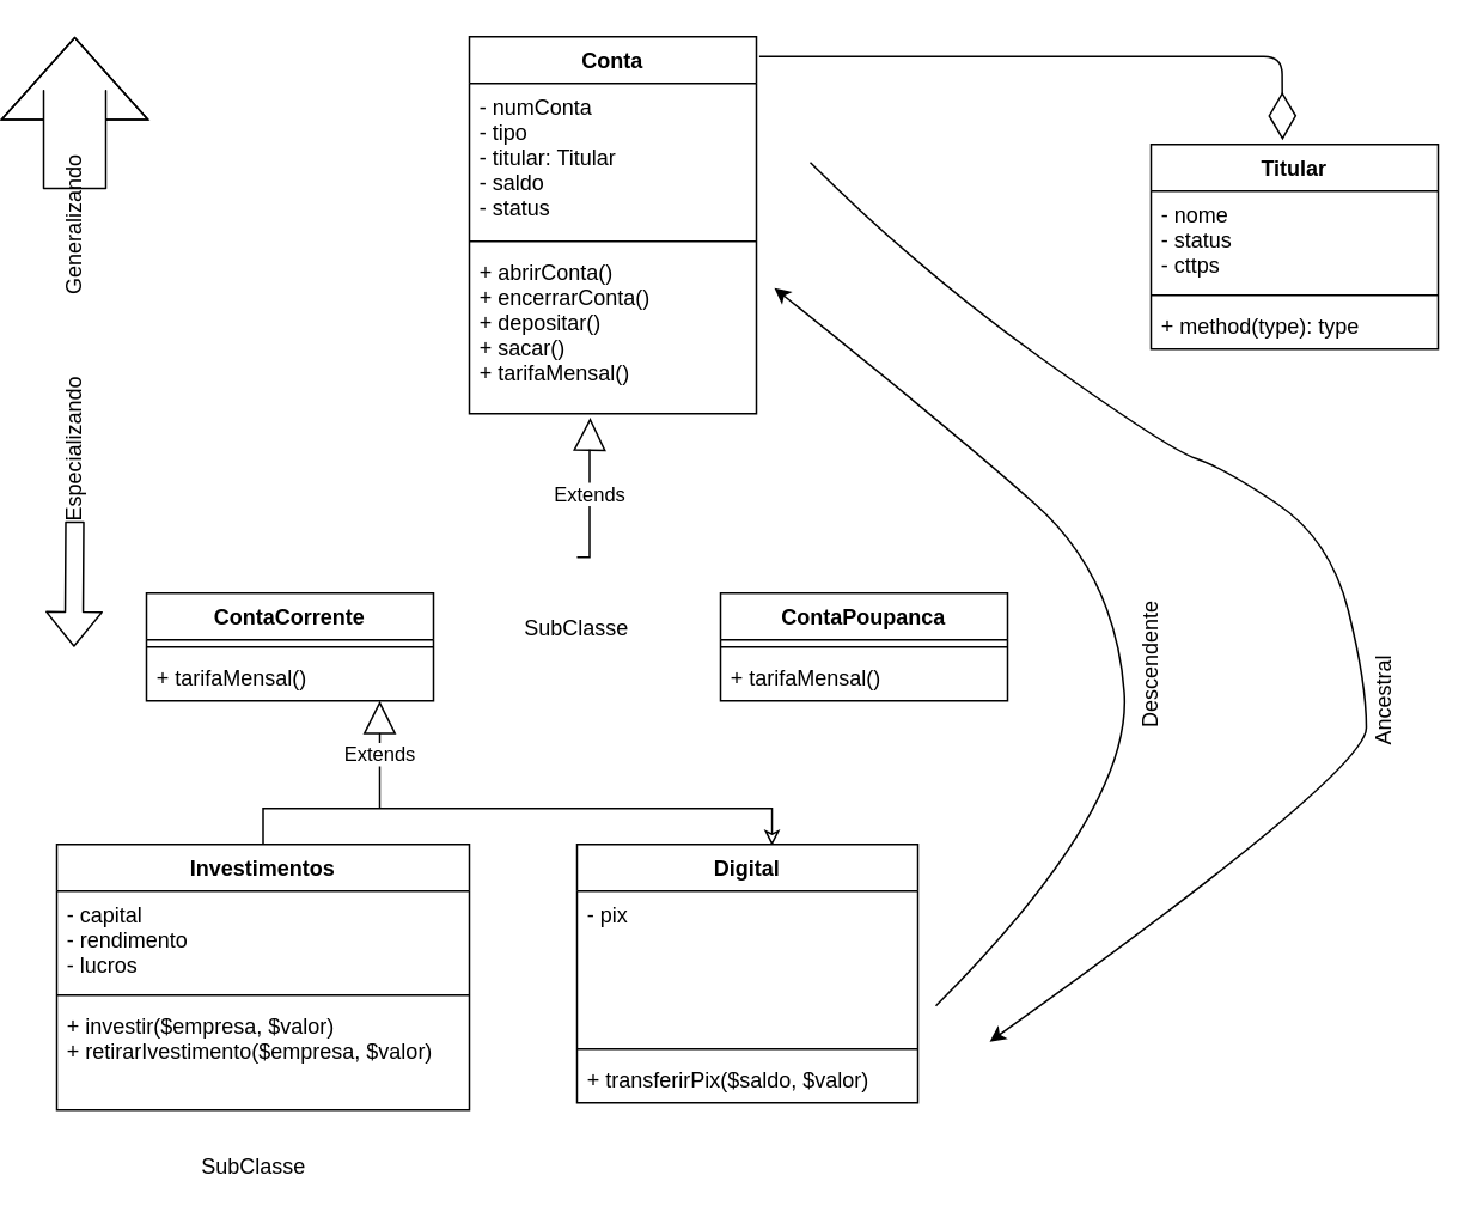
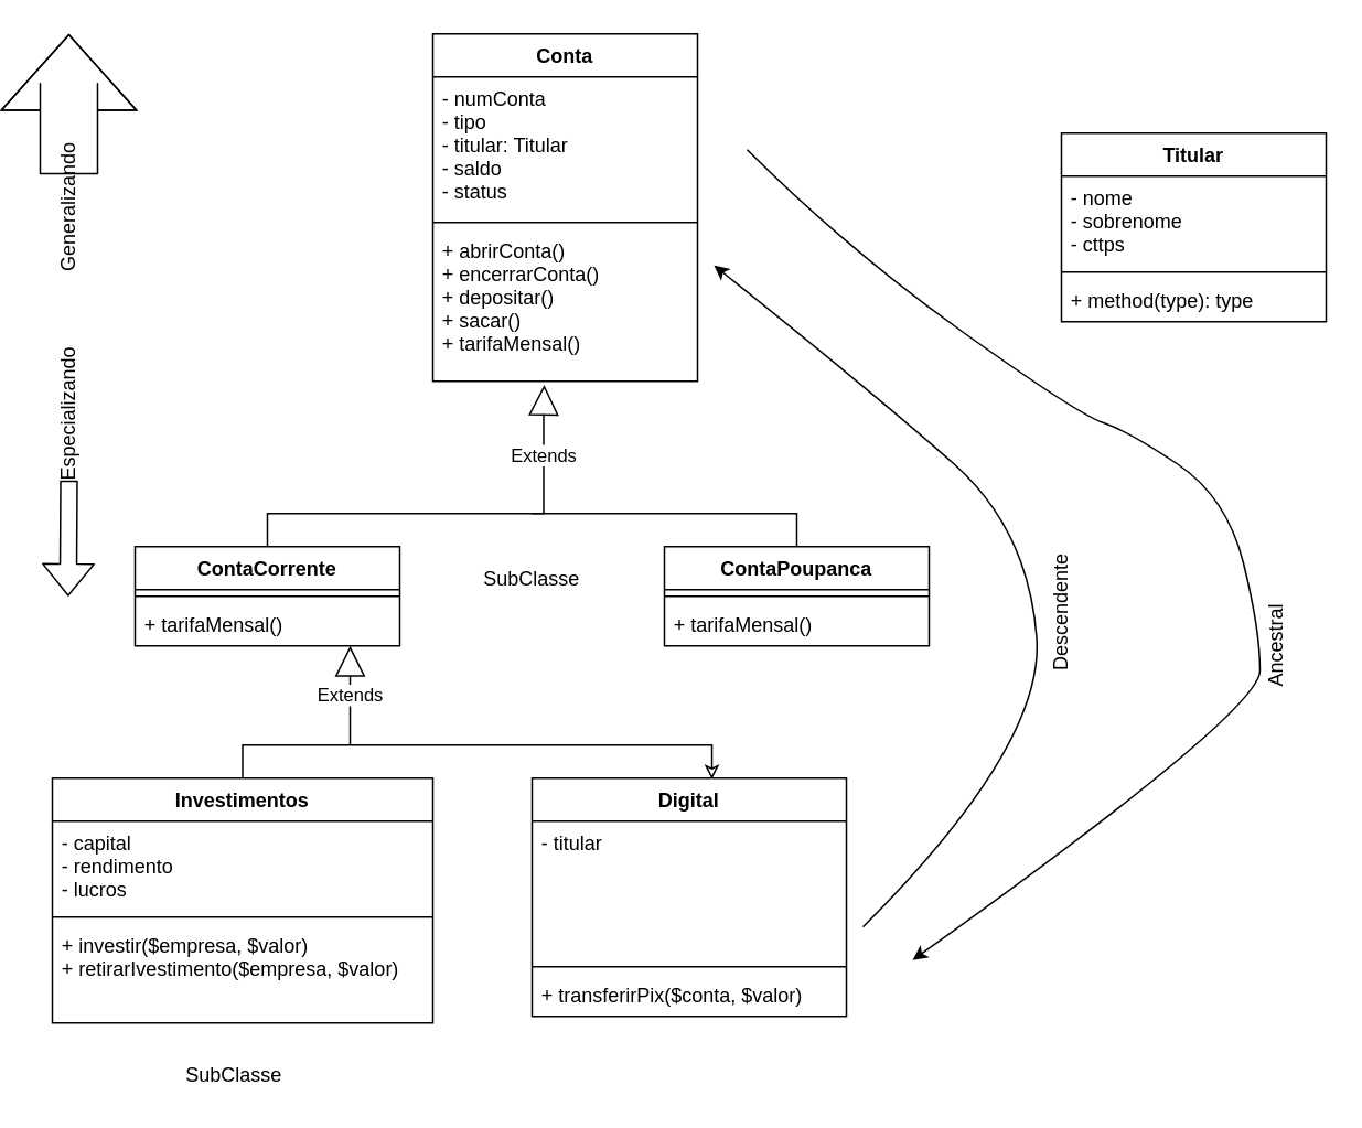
- <mxCell id="18" value="" style="endArrow=diamondThin;endFill=0;endSize=24;html=1;exitX=1.01;exitY=0.052;exitDx=0;exitDy=0;exitPerimeter=0;entryX=0.458;entryY=-0.021;entryDx=0;entryDy=0;entryPerimeter=0;" edge="1" parent="1" source="2" target="14"><mxGeometry width="160" relative="1" as="geometry"><mxPoint x="440" y="30" as="sourcePoint" /><mxPoint x="600" y="70" as="targetPoint" /><Array as="points"><mxPoint x="713" y="31" /></Array></mxGeometry></mxCell>
- <mxCell id="15" value="- nome&#10;- status&#10;- cttps" style="text;strokeColor=none;fillColor=none;align=left;verticalAlign=top;spacingLeft=4;spacingRight=4;overflow=hidden;rotatable=0;points=[[0,0.5],[1,0.5]];portConstraint=eastwest;" vertex="1" parent="14"><mxGeometry y="26" width="160" height="54" as="geometry" /></mxCell>
+ <mxCell id="15" value="- nome&#10;- sobrenome&#10;- cttps" style="text;strokeColor=none;fillColor=none;align=left;verticalAlign=top;spacingLeft=4;spacingRight=4;overflow=hidden;rotatable=0;points=[[0,0.5],[1,0.5]];portConstraint=eastwest;" vertex="1" parent="14"><mxGeometry y="26" width="160" height="54" as="geometry" /></mxCell>
+ <mxCell id="6" style="edgeStyle=orthogonalEdgeStyle;rounded=0;orthogonalLoop=1;jettySize=auto;html=1;entryX=0.5;entryY=0;entryDx=0;entryDy=0;endArrow=none;endFill=0;" parent="1" source="7" target="10" edge="1"><mxGeometry relative="1" as="geometry"><Array as="points"><mxPoint x="160" y="309.97" /><mxPoint x="480" y="309.97" /></Array></mxGeometry></mxCell>
- <mxCell id="30" value="- pix" style="text;strokeColor=none;fillColor=none;align=left;verticalAlign=top;spacingLeft=4;spacingRight=4;overflow=hidden;rotatable=0;points=[[0,0.5],[1,0.5]];portConstraint=eastwest;" vertex="1" parent="29"><mxGeometry y="26" width="190" height="84" as="geometry" /></mxCell>
+ <mxCell id="30" value="- titular" style="text;strokeColor=none;fillColor=none;align=left;verticalAlign=top;spacingLeft=4;spacingRight=4;overflow=hidden;rotatable=0;points=[[0,0.5],[1,0.5]];portConstraint=eastwest;" vertex="1" parent="29"><mxGeometry y="26" width="190" height="84" as="geometry" /></mxCell>
- <mxCell id="32" value="+ transferirPix($saldo, $valor)" style="text;strokeColor=none;fillColor=none;align=left;verticalAlign=top;spacingLeft=4;spacingRight=4;overflow=hidden;rotatable=0;points=[[0,0.5],[1,0.5]];portConstraint=eastwest;" vertex="1" parent="29"><mxGeometry y="118" width="190" height="26" as="geometry" /></mxCell>
+ <mxCell id="32" value="+ transferirPix($conta, $valor)" style="text;strokeColor=none;fillColor=none;align=left;verticalAlign=top;spacingLeft=4;spacingRight=4;overflow=hidden;rotatable=0;points=[[0,0.5],[1,0.5]];portConstraint=eastwest;" vertex="1" parent="29"><mxGeometry y="118" width="190" height="26" as="geometry" /></mxCell>
